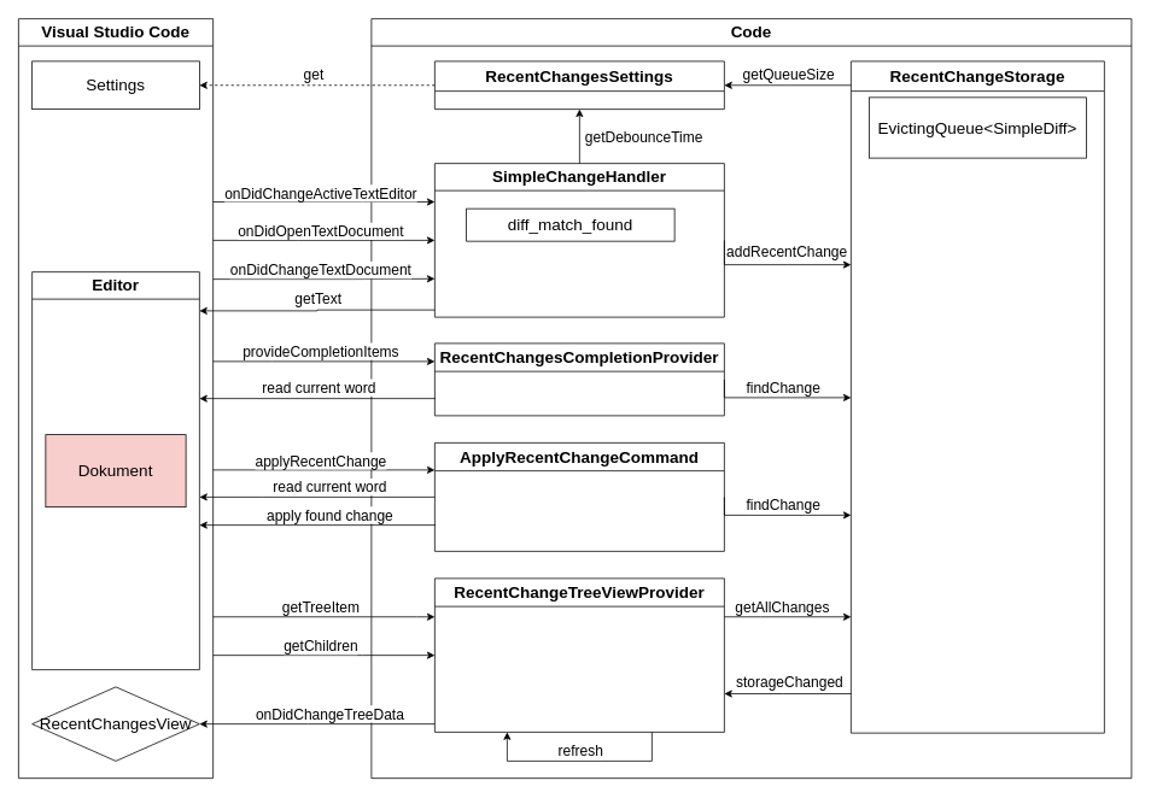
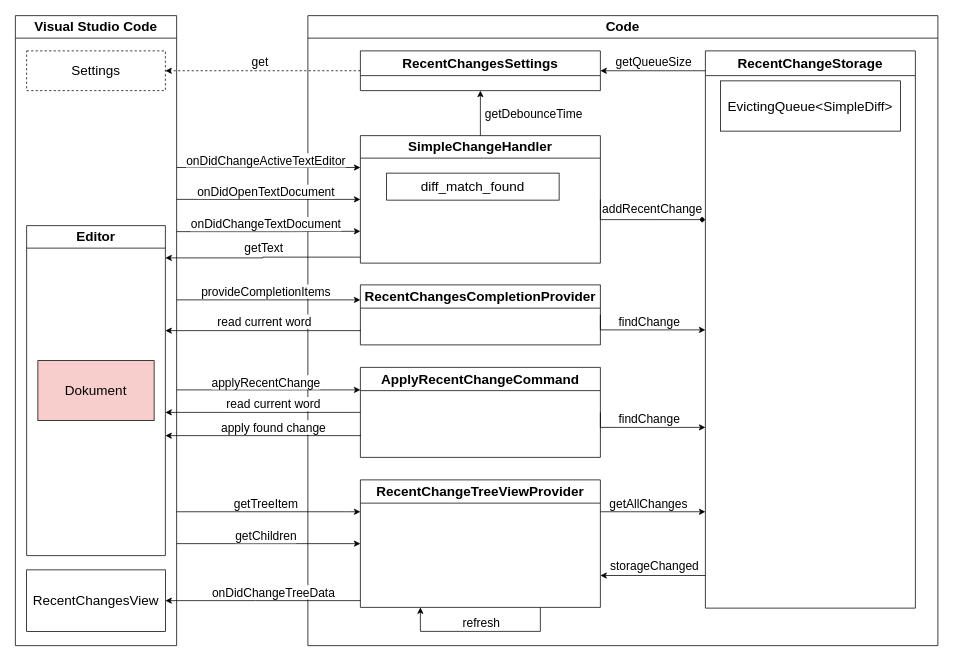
- <mxCell id="4" value="Settings" style="rounded=0;whiteSpace=wrap;html=1;fontSize=18;" parent="2" vertex="1"><mxGeometry x="15" y="47" width="185" height="53" as="geometry" /></mxCell>
+ <mxCell id="4" value="Settings" style="rounded=0;whiteSpace=wrap;html=1;fontSize=18;dashed=1;" parent="2" vertex="1"><mxGeometry x="15" y="47" width="185" height="53" as="geometry" /></mxCell>
- <mxCell id="12" value="" style="endArrow=classic;html=1;rounded=0;edgeStyle=orthogonalEdgeStyle;exitX=1;exitY=0.5;exitDx=0;exitDy=0;" parent="7" source="10" target="8" edge="1"><mxGeometry width="50" height="50" relative="1" as="geometry"><mxPoint x="-100" y="279" as="sourcePoint" /><mxPoint x="100" y="279" as="targetPoint" /><Array as="points"><mxPoint x="460" y="272" /><mxPoint x="460" y="272" /></Array></mxGeometry></mxCell>
+ <mxCell id="12" value="" style="endArrow=diamond;html=1;rounded=0;edgeStyle=orthogonalEdgeStyle;exitX=1;exitY=0.5;exitDx=0;exitDy=0;" parent="7" source="10" target="8" edge="1"><mxGeometry width="50" height="50" relative="1" as="geometry"><mxPoint x="-100" y="279" as="sourcePoint" /><mxPoint x="100" y="279" as="targetPoint" /><Array as="points"><mxPoint x="460" y="272" /><mxPoint x="460" y="272" /></Array></mxGeometry></mxCell>
- <mxCell id="3" value="RecentChangesView" style="rhombus;whiteSpace=wrap;html=1;fontSize=18;" parent="2" vertex="1"><mxGeometry x="15" y="739" width="185" height="82" as="geometry" /></mxCell>
+ <mxCell id="3" value="RecentChangesView" style="rounded=0;whiteSpace=wrap;html=1;fontSize=18;" parent="2" vertex="1"><mxGeometry x="15" y="739" width="185" height="82" as="geometry" /></mxCell>
